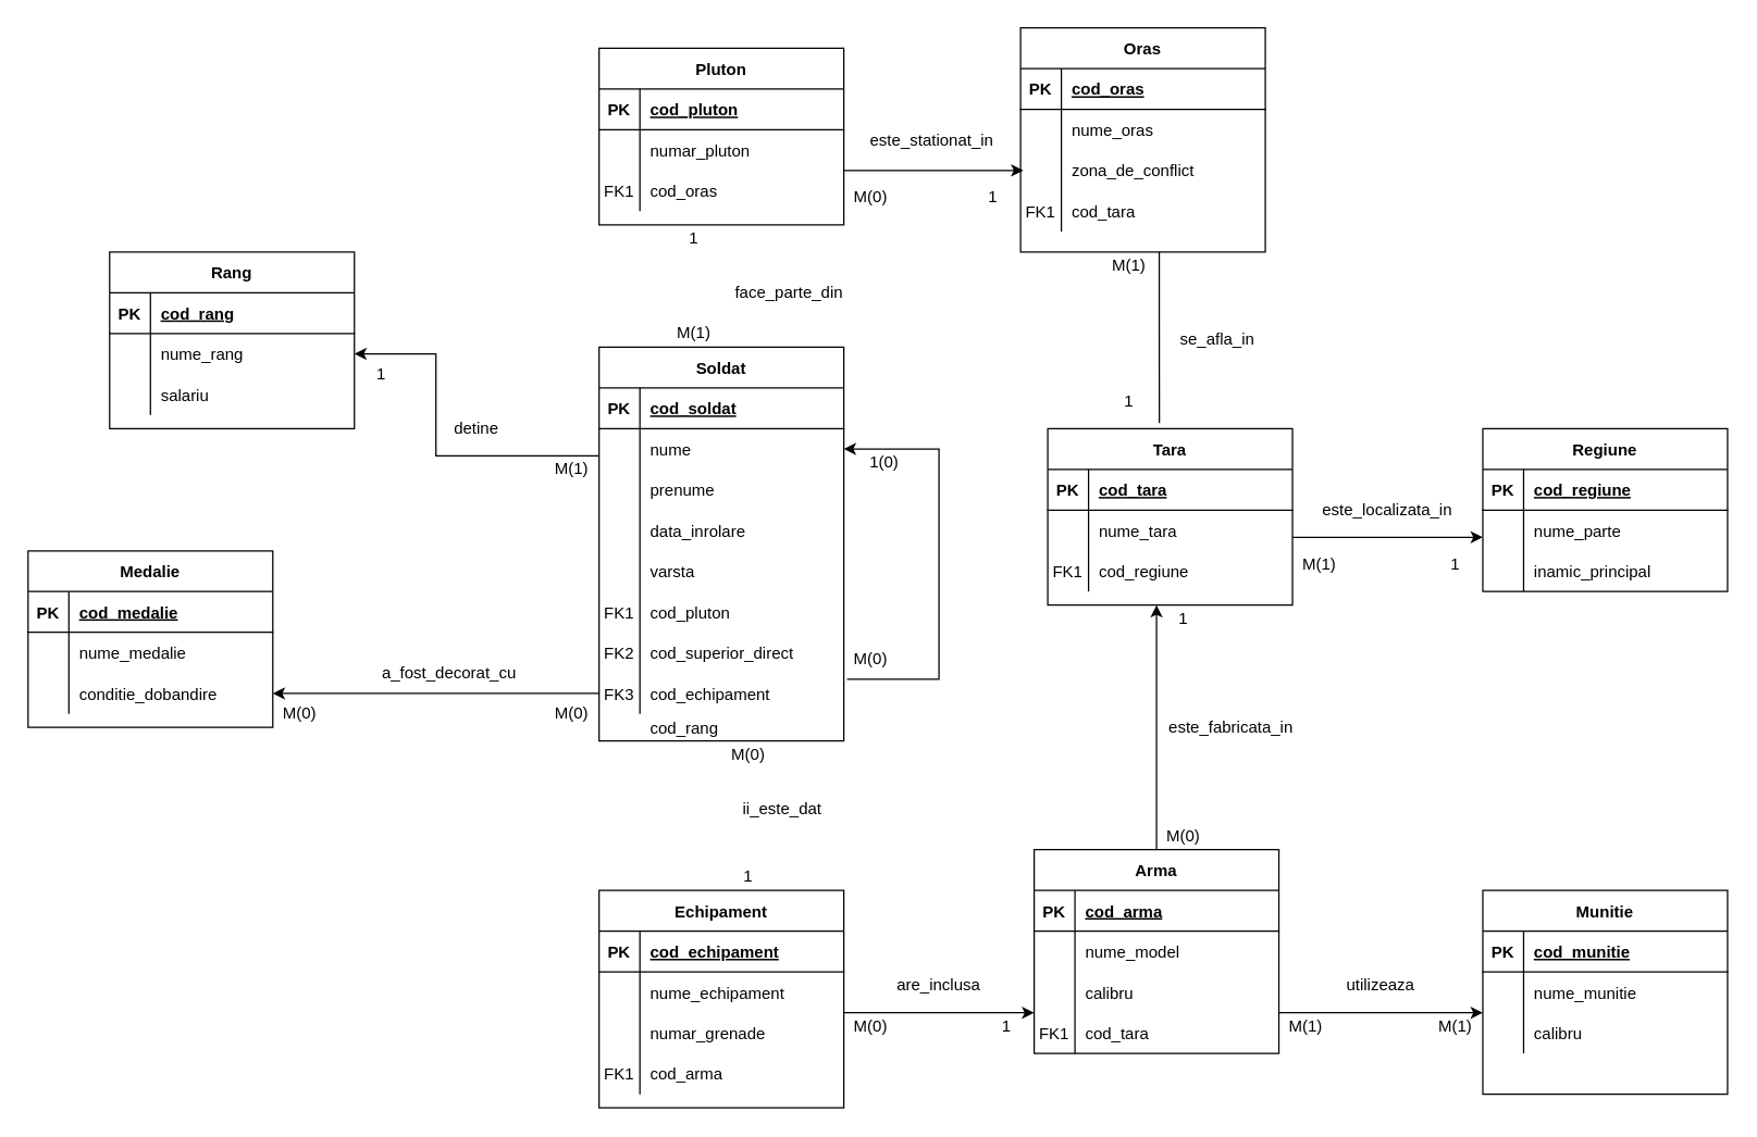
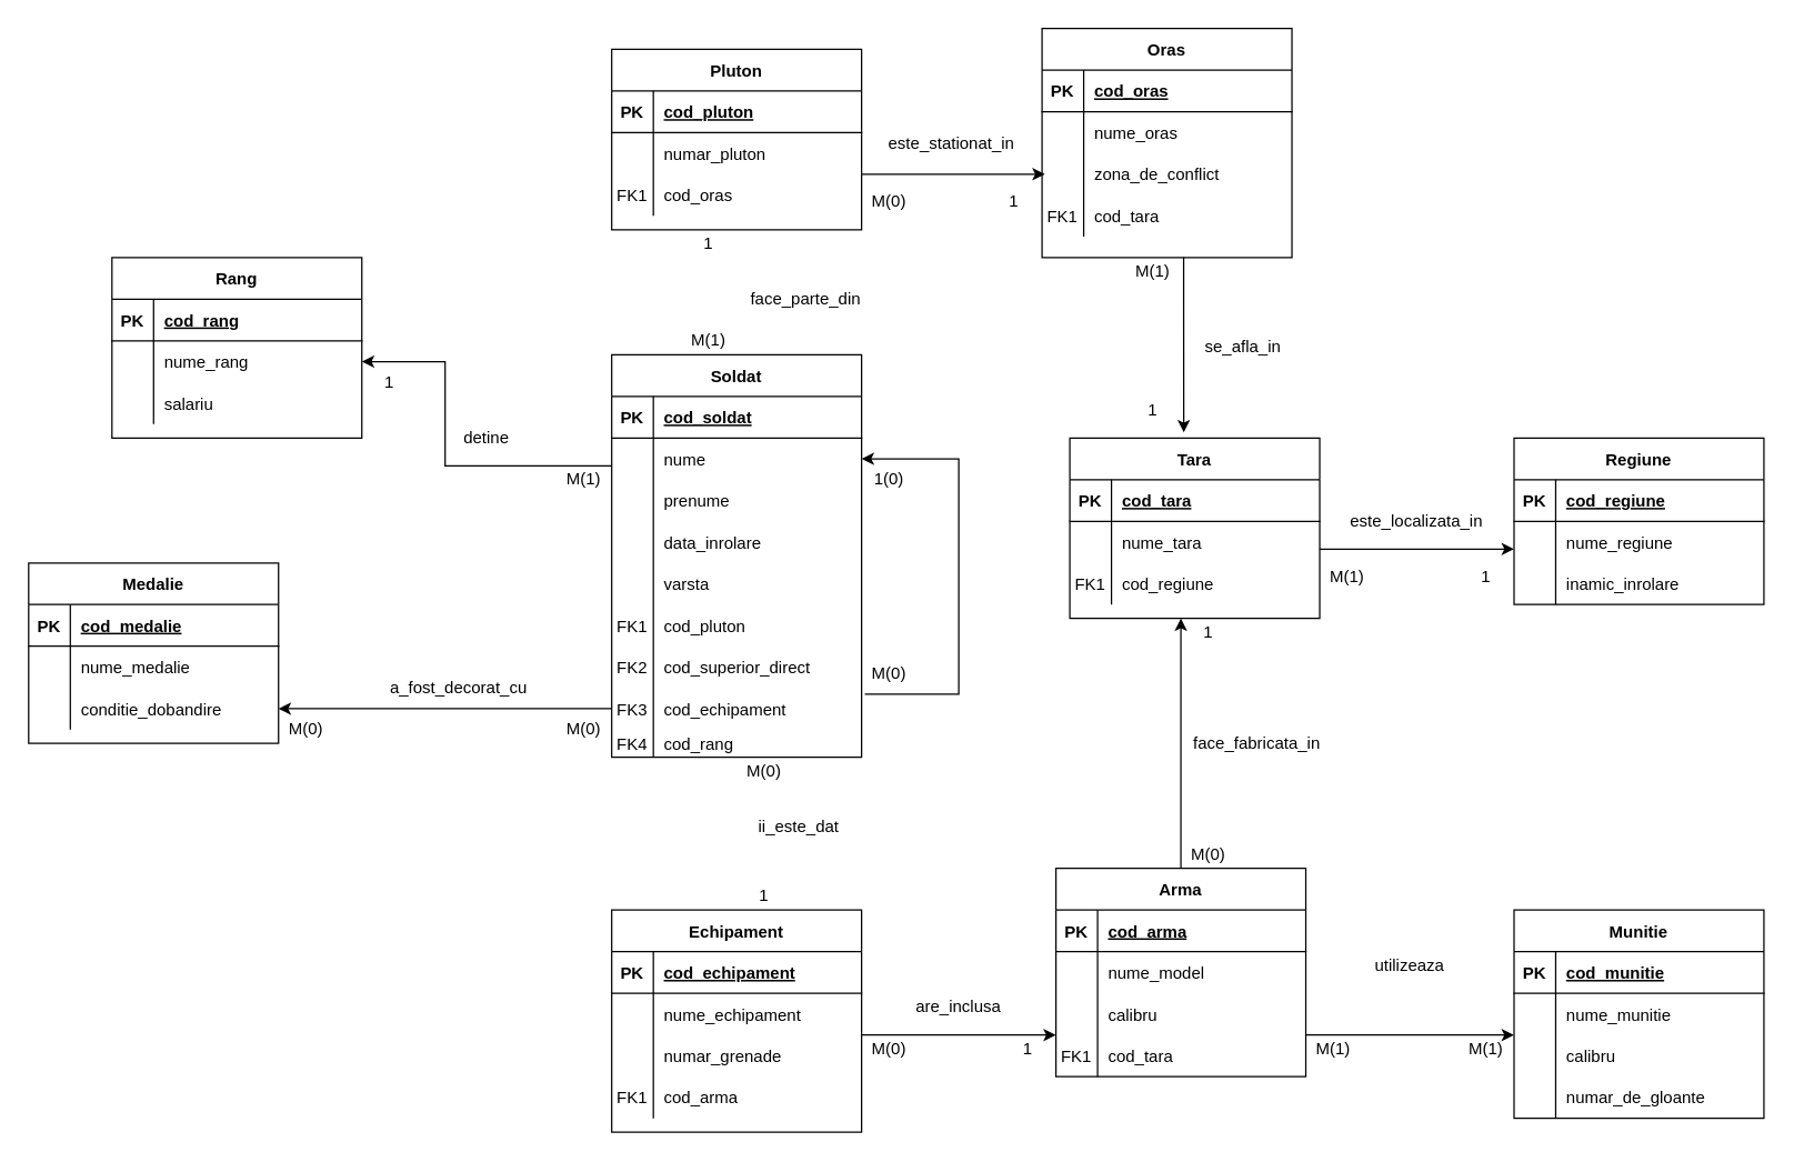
- <mxCell id="82" style="edgeStyle=orthogonalEdgeStyle;rounded=0;orthogonalLoop=1;jettySize=auto;html=1;entryX=0.456;entryY=-0.031;entryDx=0;entryDy=0;entryPerimeter=0;endArrow=none;" parent="1" source="83" target="96" edge="1"><mxGeometry relative="1" as="geometry"><Array as="points"><mxPoint x="852" y="215" /><mxPoint x="852" y="215" /></Array></mxGeometry></mxCell>
+ <mxCell id="82" style="edgeStyle=orthogonalEdgeStyle;rounded=0;orthogonalLoop=1;jettySize=auto;html=1;entryX=0.456;entryY=-0.031;entryDx=0;entryDy=0;entryPerimeter=0;" parent="1" source="83" target="96" edge="1"><mxGeometry relative="1" as="geometry"><Array as="points"><mxPoint x="852" y="215" /><mxPoint x="852" y="215" /></Array></mxGeometry></mxCell>
- <mxCell id="172" value="1(0)" style="text;html=1;strokeColor=none;fillColor=none;align=center;verticalAlign=middle;whiteSpace=wrap;rounded=0;" parent="1" vertex="1"><mxGeometry x="630" y="330" width="40" height="20" as="geometry" /></mxCell>
+ <mxCell id="172" value="1(0)" style="text;html=1;strokeColor=none;fillColor=none;align=center;verticalAlign=middle;whiteSpace=wrap;rounded=0;" parent="1" vertex="1"><mxGeometry x="620" y="335" width="40" height="20" as="geometry" /></mxCell>
- <mxCell id="112" value="nume_parte" style="shape=partialRectangle;connectable=0;fillColor=none;top=0;left=0;bottom=0;right=0;align=left;spacingLeft=6;overflow=hidden;" parent="110" vertex="1"><mxGeometry x="30" width="150" height="30" as="geometry" /></mxCell>
+ <mxCell id="112" value="nume_regiune" style="shape=partialRectangle;connectable=0;fillColor=none;top=0;left=0;bottom=0;right=0;align=left;spacingLeft=6;overflow=hidden;" parent="110" vertex="1"><mxGeometry x="30" width="150" height="30" as="geometry" /></mxCell>
- <mxCell id="115" value="inamic_principal" style="shape=partialRectangle;connectable=0;fillColor=none;top=0;left=0;bottom=0;right=0;align=left;spacingLeft=6;overflow=hidden;" parent="113" vertex="1"><mxGeometry x="30" width="150" height="30" as="geometry" /></mxCell>
+ <mxCell id="115" value="inamic_inrolare" style="shape=partialRectangle;connectable=0;fillColor=none;top=0;left=0;bottom=0;right=0;align=left;spacingLeft=6;overflow=hidden;" parent="113" vertex="1"><mxGeometry x="30" width="150" height="30" as="geometry" /></mxCell>
+ <mxCell id="29" value="FK4" style="shape=partialRectangle;connectable=0;fillColor=none;top=0;left=0;bottom=0;right=0;fontStyle=0;overflow=hidden;" parent="28" vertex="1"><mxGeometry width="30" height="20" as="geometry" /></mxCell>
- <mxCell id="148" value="este_fabricata_in" style="text;html=1;strokeColor=none;fillColor=none;align=center;verticalAlign=middle;whiteSpace=wrap;rounded=0;" parent="1" vertex="1"><mxGeometry x="860" y="525" width="90" height="20" as="geometry" /></mxCell>
+ <mxCell id="148" value="face_fabricata_in" style="text;html=1;strokeColor=none;fillColor=none;align=center;verticalAlign=middle;whiteSpace=wrap;rounded=0;" parent="1" vertex="1"><mxGeometry x="860" y="525" width="90" height="20" as="geometry" /></mxCell>
- <mxCell id="137" value="utilizeaza" style="text;html=1;strokeColor=none;fillColor=none;align=center;verticalAlign=middle;whiteSpace=wrap;rounded=0;" parent="1" vertex="1"><mxGeometry x="980" y="715" width="70" height="20" as="geometry" /></mxCell>
+ <mxCell id="137" value="utilizeaza" style="text;html=1;strokeColor=none;fillColor=none;align=center;verticalAlign=middle;whiteSpace=wrap;rounded=0;" parent="1" vertex="1"><mxGeometry x="980" y="685" width="70" height="20" as="geometry" /></mxCell>
+ <mxCell id="71" value="numar_de_gloante" style="shape=partialRectangle;connectable=0;fillColor=none;top=0;left=0;bottom=0;right=0;align=left;spacingLeft=6;overflow=hidden;" parent="69" vertex="1"><mxGeometry x="30" width="150" height="30" as="geometry" /></mxCell>
